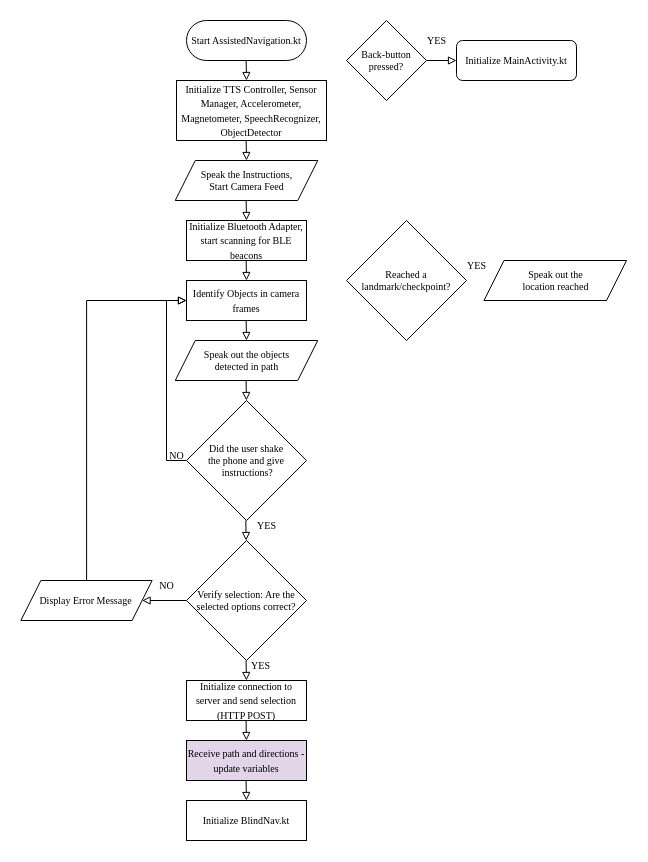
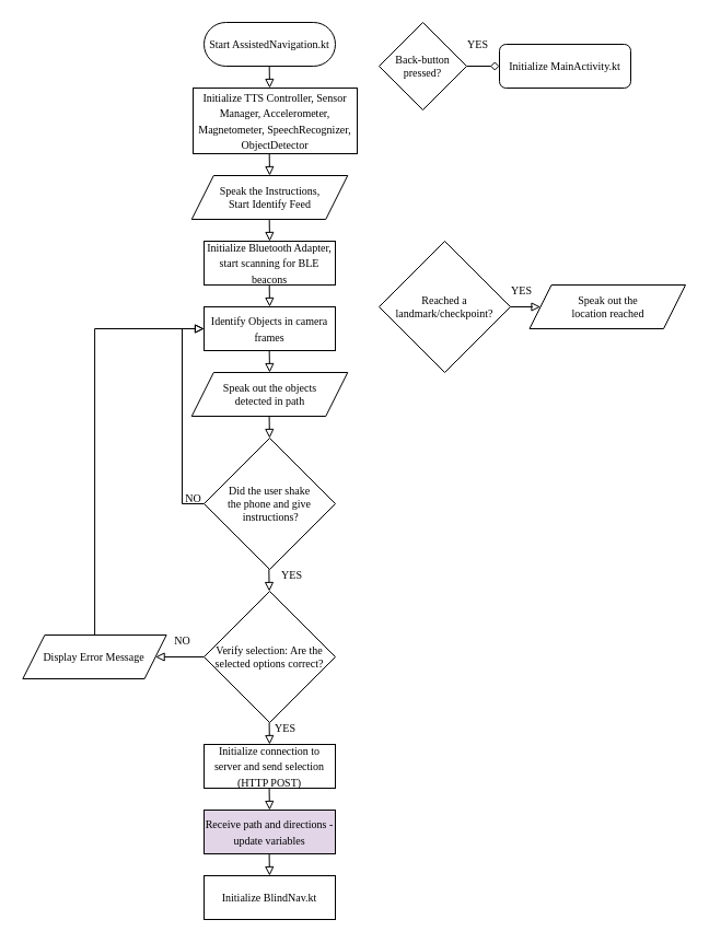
- <mxCell id="7" value="" style="edgeStyle=orthogonalEdgeStyle;rounded=0;orthogonalLoop=1;jettySize=auto;html=1;fontFamily=Times New Roman;fontSize=10;endArrow=block;endFill=0;" edge="1" parent="1" source="8" target="4"><mxGeometry relative="1" as="geometry" /></mxCell>
+ <mxCell id="7" value="" style="edgeStyle=orthogonalEdgeStyle;rounded=0;orthogonalLoop=1;jettySize=auto;html=1;fontFamily=Times New Roman;fontSize=10;endArrow=diamond;endFill=0;" edge="1" parent="1" source="8" target="4"><mxGeometry relative="1" as="geometry" /></mxCell>
- <mxCell id="13" value="Speak the Instructions, &lt;br&gt;Start Camera Feed" style="shape=parallelogram;perimeter=parallelogramPerimeter;whiteSpace=wrap;html=1;fixedSize=1;fontFamily=Times New Roman;fontSize=10;" vertex="1" parent="1"><mxGeometry x="174.75" y="160" width="142.5" height="40" as="geometry" /></mxCell>
+ <mxCell id="13" value="Speak the Instructions, &lt;br&gt;Start Identify Feed" style="shape=parallelogram;perimeter=parallelogramPerimeter;whiteSpace=wrap;html=1;fixedSize=1;fontFamily=Times New Roman;fontSize=10;" vertex="1" parent="1"><mxGeometry x="174.75" y="160" width="142.5" height="40" as="geometry" /></mxCell>
+ <mxCell id="20" style="edgeStyle=orthogonalEdgeStyle;rounded=0;sketch=0;orthogonalLoop=1;jettySize=auto;html=1;entryX=0;entryY=0.5;entryDx=0;entryDy=0;fontFamily=Times New Roman;fontSize=10;endArrow=block;endFill=0;" edge="1" parent="1" source="21" target="37"><mxGeometry relative="1" as="geometry" /></mxCell>
